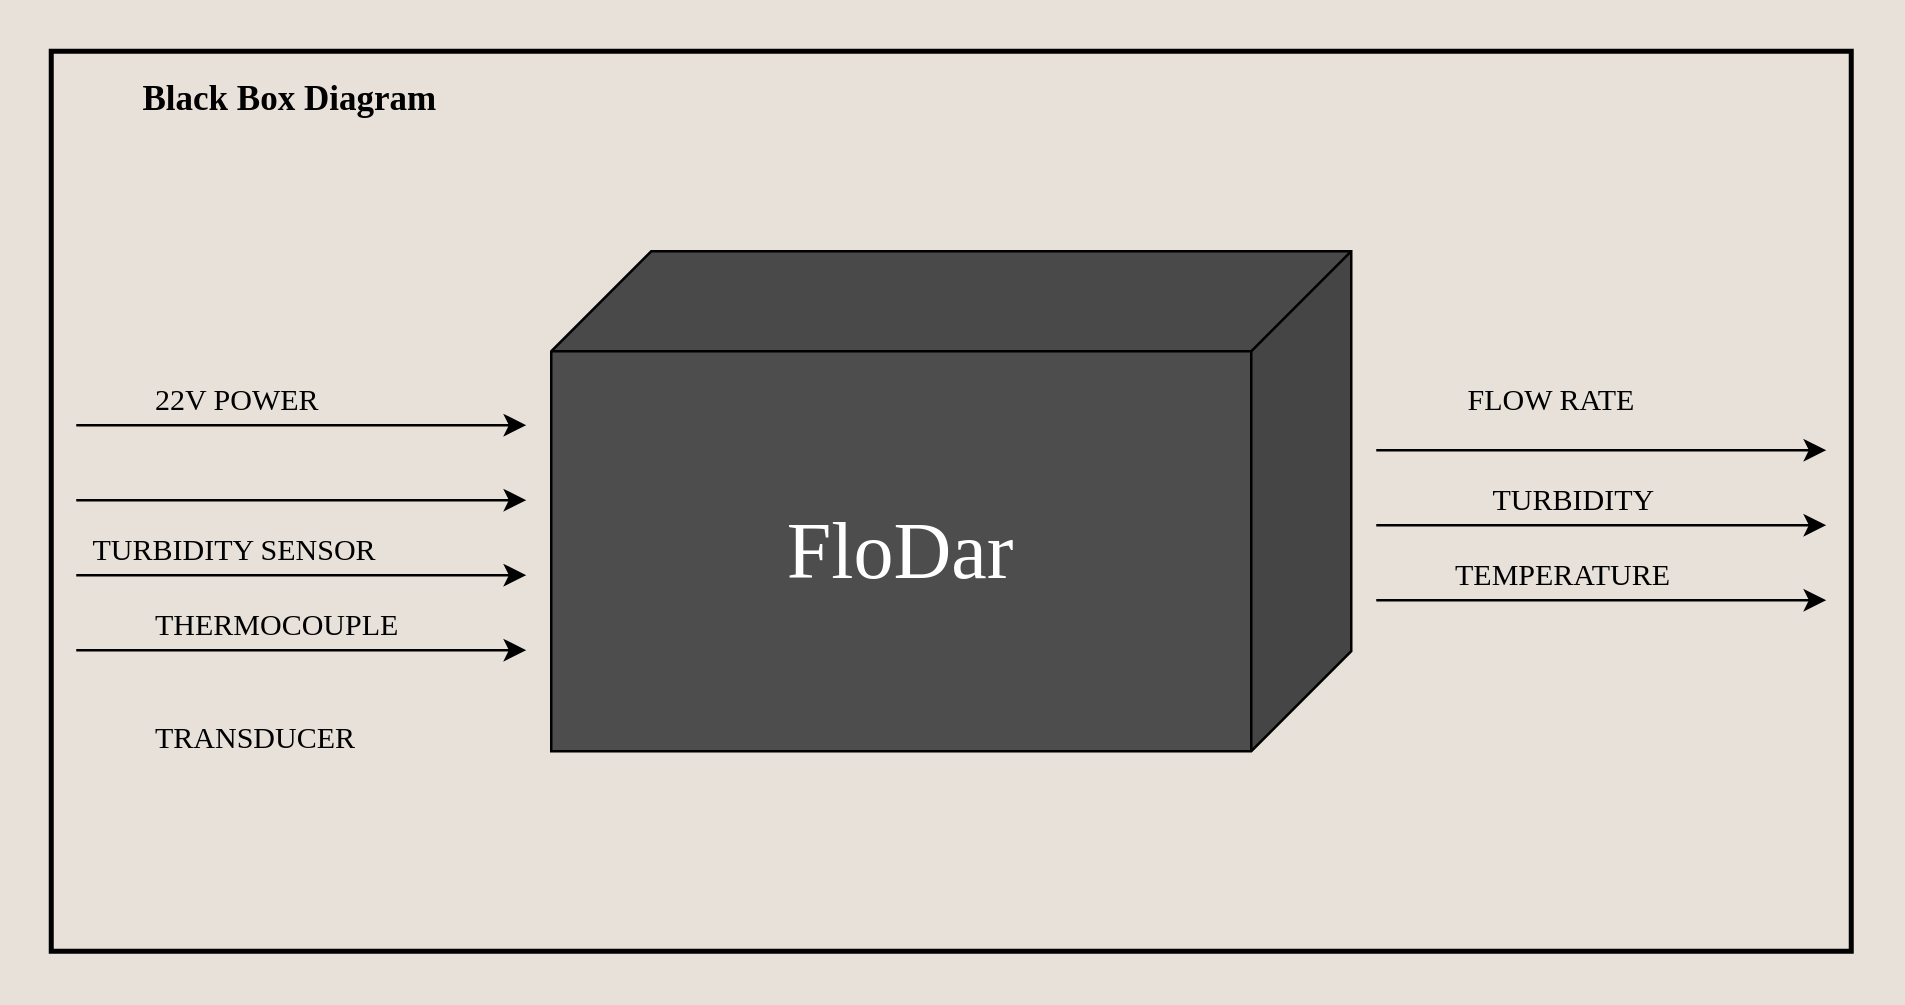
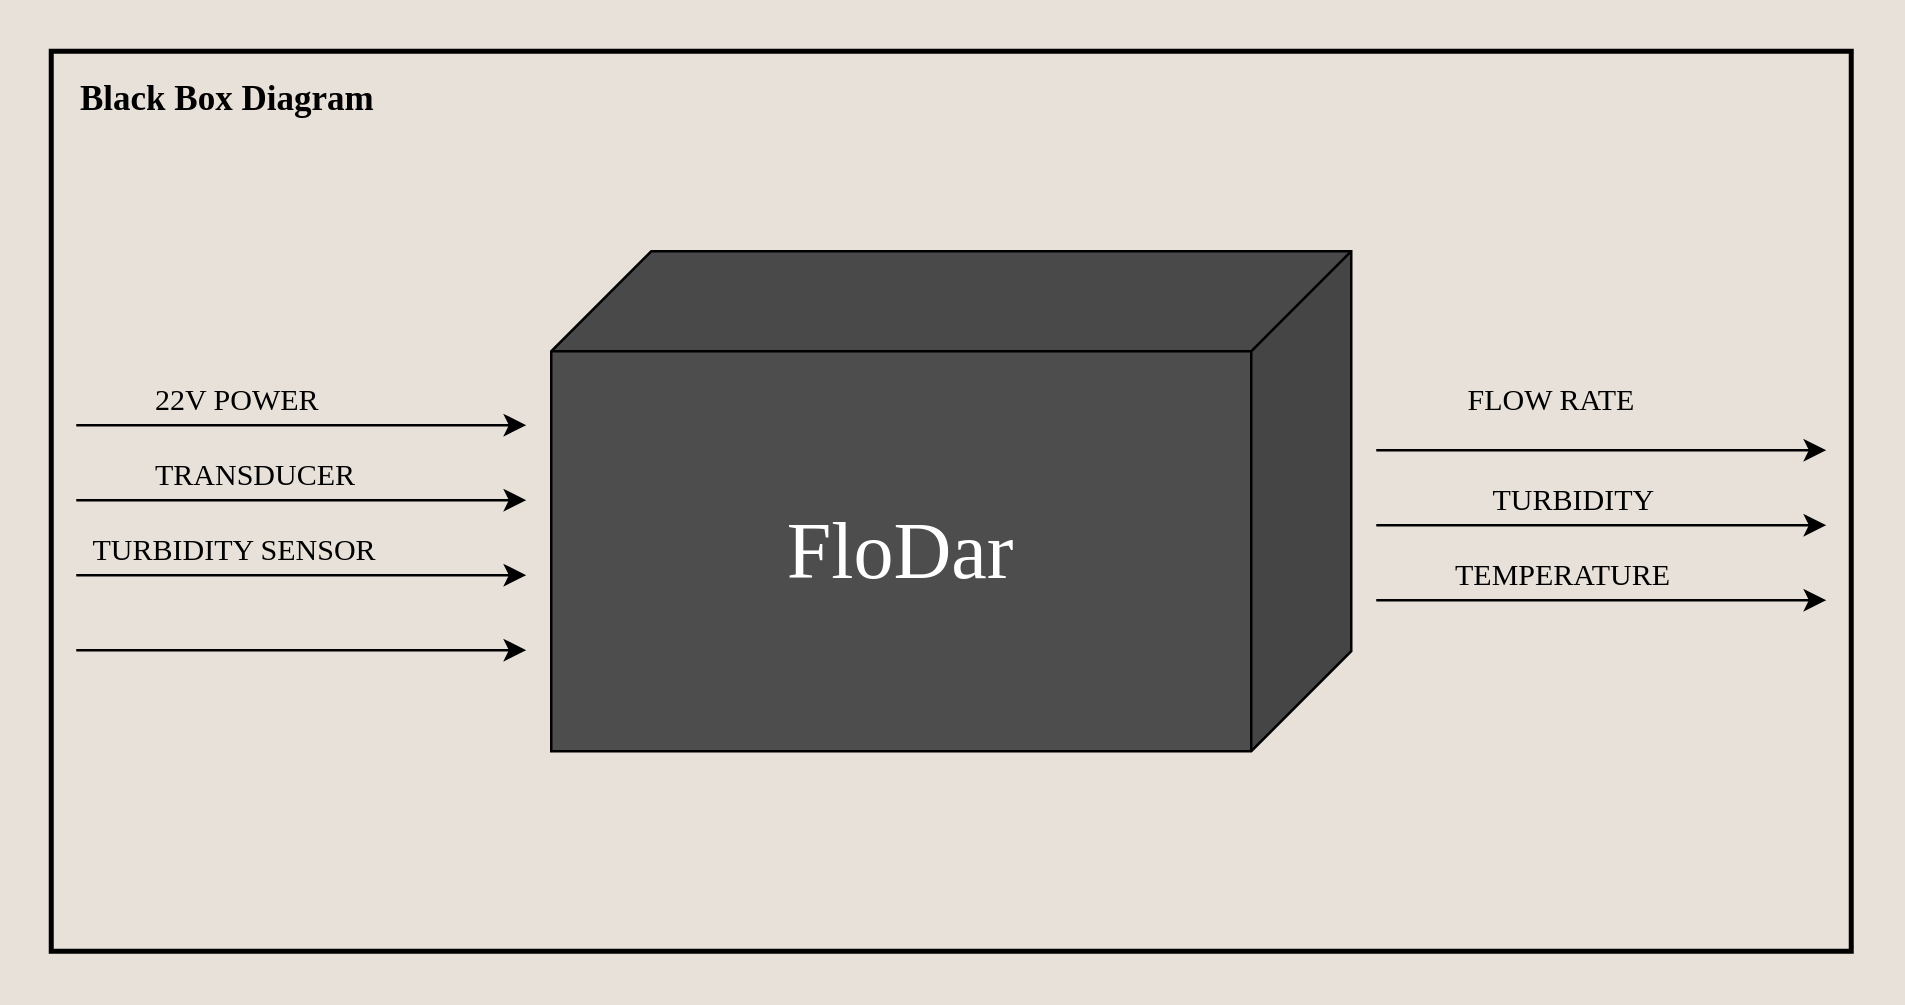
- <mxCell id="18" value="&lt;font style=&quot;font-size: 14px&quot;&gt;&lt;b&gt;Black Box Diagram&lt;/b&gt;&lt;/font&gt;" style="text;html=1;strokeColor=none;fillColor=none;align=left;verticalAlign=middle;whiteSpace=wrap;rounded=0;fontFamily=Lucida Console;" vertex="1" parent="1"><mxGeometry x="55" y="30" width="170" height="20" as="geometry" /></mxCell>
+ <mxCell id="18" value="&lt;font style=&quot;font-size: 14px&quot;&gt;&lt;b&gt;Black Box Diagram&lt;/b&gt;&lt;/font&gt;" style="text;html=1;strokeColor=none;fillColor=none;align=left;verticalAlign=middle;whiteSpace=wrap;rounded=0;fontFamily=Lucida Console;" vertex="1" parent="1"><mxGeometry x="30" y="30" width="170" height="20" as="geometry" /></mxCell>
- <mxCell id="14" value="THERMOCOUPLE" style="text;html=1;strokeColor=none;fillColor=none;align=left;verticalAlign=middle;whiteSpace=wrap;rounded=0;fontFamily=Lucida Console;" vertex="1" parent="1"><mxGeometry x="60" y="239.86" width="120" height="20" as="geometry" /></mxCell>
- <mxCell id="12" value="TRANSDUCER" style="text;html=1;strokeColor=none;fillColor=none;align=left;verticalAlign=middle;whiteSpace=wrap;rounded=0;fontFamily=Lucida Console;" vertex="1" parent="1"><mxGeometry x="60" y="284.86" width="120" height="20" as="geometry" /></mxCell>
+ <mxCell id="12" value="TRANSDUCER" style="text;html=1;strokeColor=none;fillColor=none;align=left;verticalAlign=middle;whiteSpace=wrap;rounded=0;fontFamily=Lucida Console;" vertex="1" parent="1"><mxGeometry x="60" y="179.86" width="120" height="20" as="geometry" /></mxCell>
